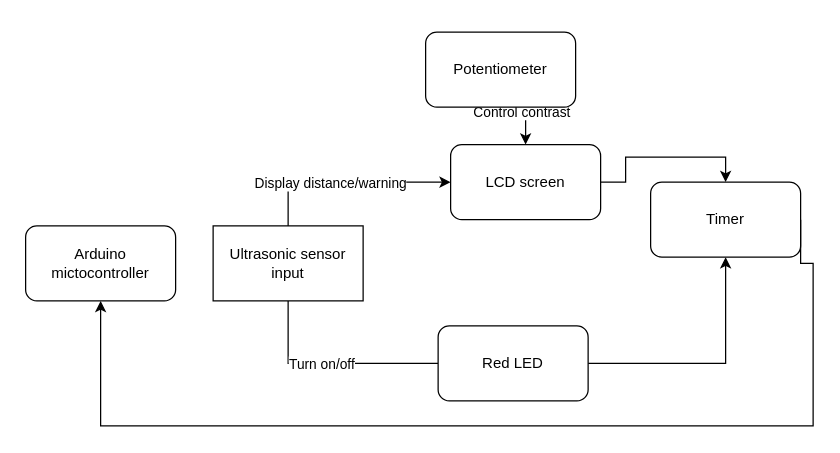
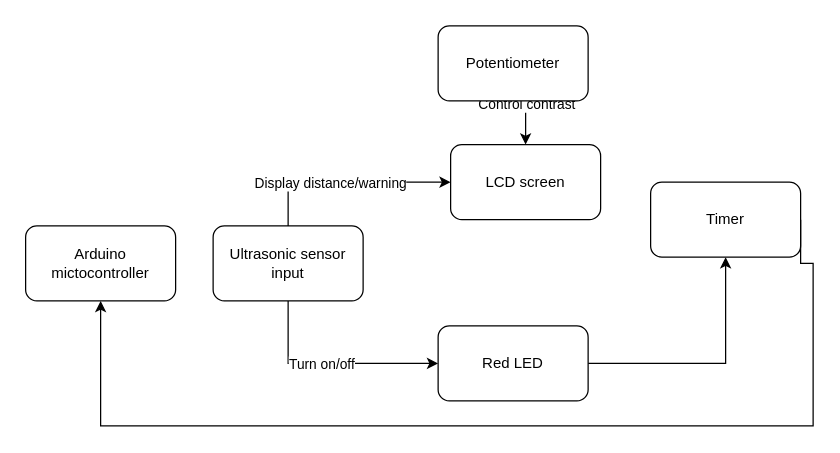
- <mxCell id="12" value="Potentiometer" style="rounded=1;whiteSpace=wrap;html=1;" parent="1" vertex="1"><mxGeometry x="340" y="25" width="120" height="60" as="geometry" /></mxCell>
+ <mxCell id="12" value="Potentiometer" style="rounded=1;whiteSpace=wrap;html=1;" parent="1" vertex="1"><mxGeometry x="350" y="20" width="120" height="60" as="geometry" /></mxCell>
- <mxCell id="3" style="edgeStyle=orthogonalEdgeStyle;rounded=0;orthogonalLoop=1;jettySize=auto;html=1;exitX=1;exitY=0.5;exitDx=0;exitDy=0;entryX=0.5;entryY=0;entryDx=0;entryDy=0;" edge="1" parent="1" source="4" target="16"><mxGeometry relative="1" as="geometry" /></mxCell>
- <mxCell id="9" value="Ultrasonic sensor input" style="whiteSpace=wrap;html=1;rounded=0;" parent="1" vertex="1"><mxGeometry x="170" y="180" width="120" height="60" as="geometry" /></mxCell>
+ <mxCell id="9" value="Ultrasonic sensor input" style="rounded=1;whiteSpace=wrap;html=1;" parent="1" vertex="1"><mxGeometry x="170" y="180" width="120" height="60" as="geometry" /></mxCell>
- <mxCell id="7" style="edgeStyle=orthogonalEdgeStyle;rounded=0;orthogonalLoop=1;jettySize=auto;html=1;exitX=0.5;exitY=1;exitDx=0;exitDy=0;entryX=0;entryY=0.5;entryDx=0;entryDy=0;endArrow=none;" parent="1" source="9" target="14" edge="1"><mxGeometry relative="1" as="geometry" /></mxCell>
+ <mxCell id="7" style="edgeStyle=orthogonalEdgeStyle;rounded=0;orthogonalLoop=1;jettySize=auto;html=1;exitX=0.5;exitY=1;exitDx=0;exitDy=0;entryX=0;entryY=0.5;entryDx=0;entryDy=0;" parent="1" source="9" target="14" edge="1"><mxGeometry relative="1" as="geometry" /></mxCell>
